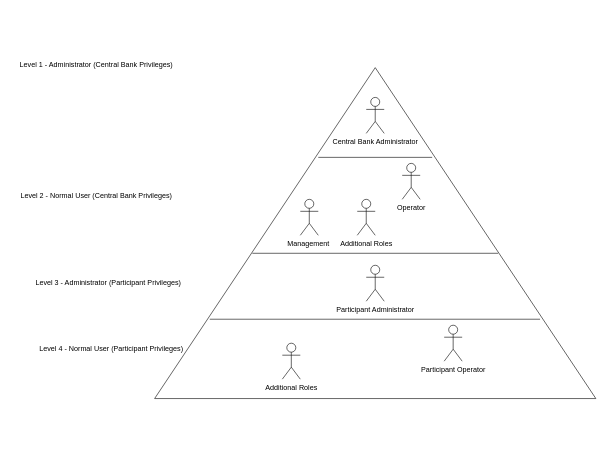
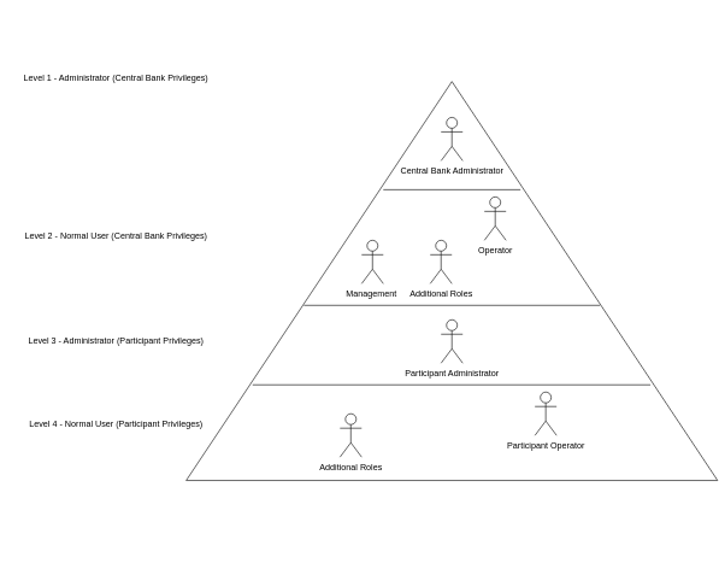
- <mxCell id="15" value="Level 3 - Administrator (Participant Privileges)" style="text;html=1;strokeColor=none;fillColor=none;align=center;verticalAlign=middle;whiteSpace=wrap;rounded=0;" parent="1" vertex="1"><mxGeometry x="40" y="457" width="280" height="30" as="geometry" /></mxCell>
+ <mxCell id="15" value="Level 3 - Administrator (Participant Privileges)" style="text;html=1;strokeColor=none;fillColor=none;align=center;verticalAlign=middle;whiteSpace=wrap;rounded=0;" parent="1" vertex="1"><mxGeometry x="20" y="457" width="280" height="30" as="geometry" /></mxCell>
- <mxCell id="16" value="Level 4 - Normal User (Participant Privileges)" style="text;html=1;strokeColor=none;fillColor=none;align=center;verticalAlign=middle;whiteSpace=wrap;rounded=0;" parent="1" vertex="1"><mxGeometry x="45" y="567" width="280" height="30" as="geometry" /></mxCell>
+ <mxCell id="16" value="Level 4 - Normal User (Participant Privileges)" style="text;html=1;strokeColor=none;fillColor=none;align=center;verticalAlign=middle;whiteSpace=wrap;rounded=0;" parent="1" vertex="1"><mxGeometry x="20" y="572" width="280" height="30" as="geometry" /></mxCell>
